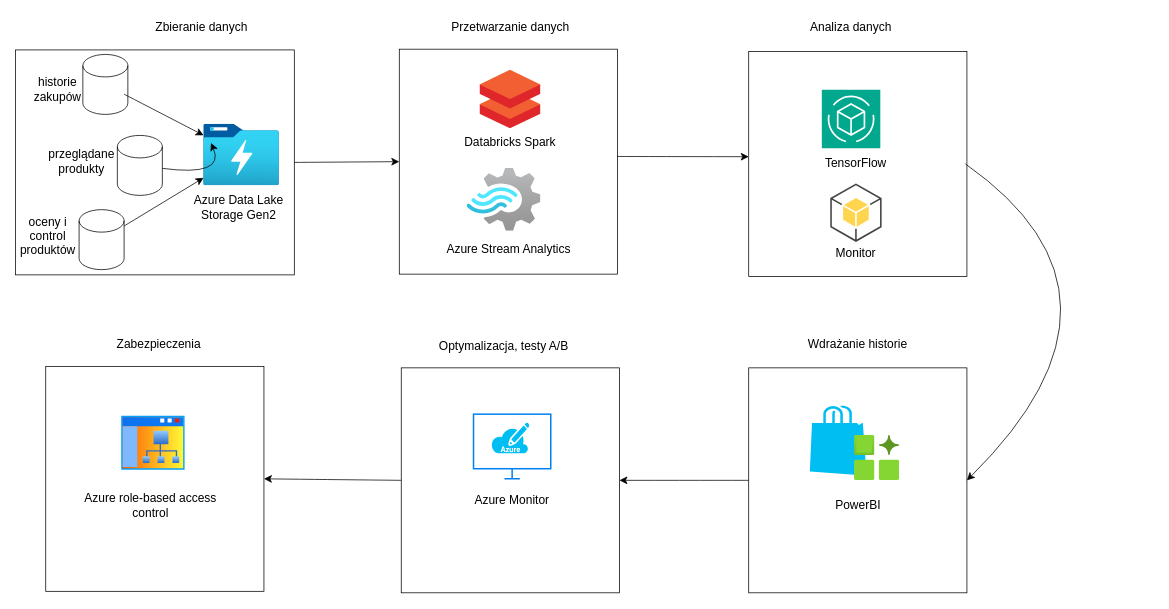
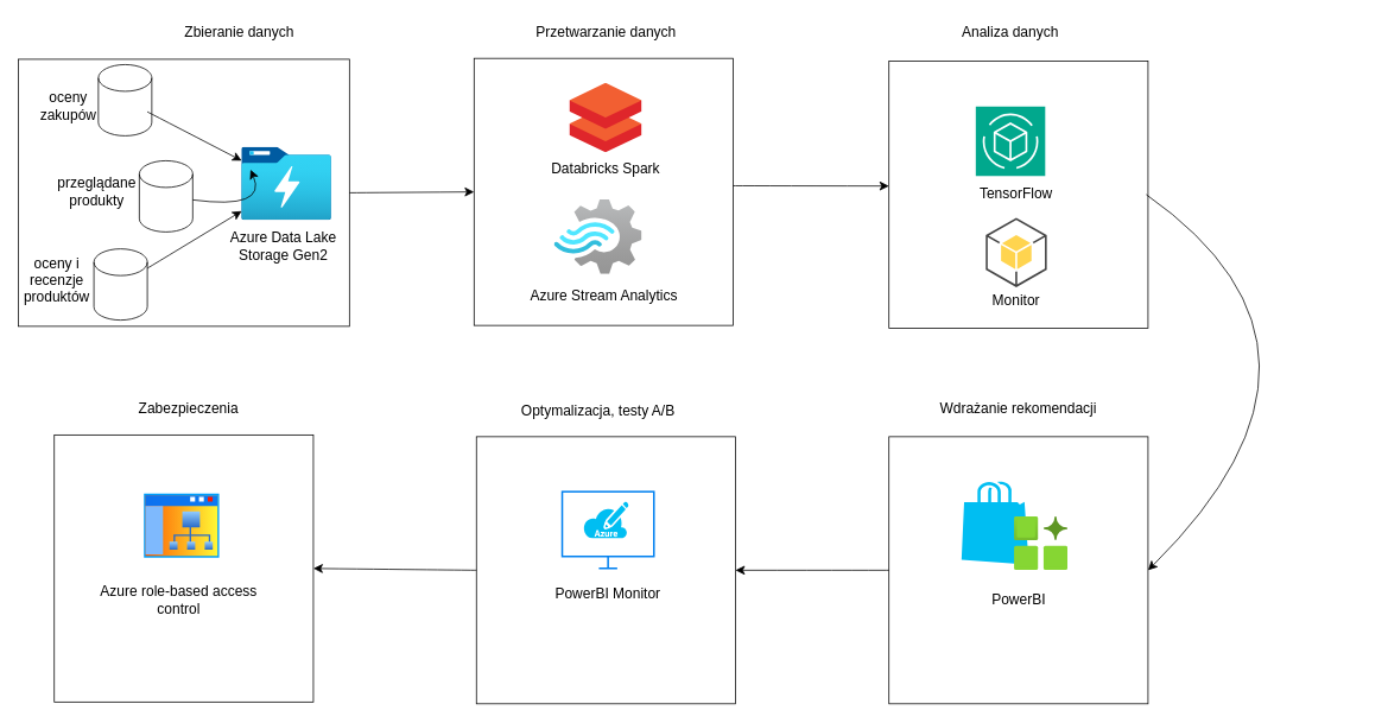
- <mxCell id="22" value="historie zakupów" style="text;strokeColor=none;fillColor=none;html=1;align=center;verticalAlign=middle;whiteSpace=wrap;rounded=0;fontSize=16;" vertex="1" parent="1"><mxGeometry x="33" y="109" width="87" height="17" as="geometry" /></mxCell>
+ <mxCell id="22" value="oceny zakupów" style="text;strokeColor=none;fillColor=none;html=1;align=center;verticalAlign=middle;whiteSpace=wrap;rounded=0;fontSize=16;" vertex="1" parent="1"><mxGeometry x="33" y="109" width="87" height="17" as="geometry" /></mxCell>
- <mxCell id="24" value="oceny i control produktów" style="text;strokeColor=none;fillColor=none;html=1;align=center;verticalAlign=middle;whiteSpace=wrap;rounded=0;fontSize=16;" vertex="1" parent="1"><mxGeometry x="20" y="306" width="87" height="16" as="geometry" /></mxCell>
+ <mxCell id="24" value="oceny i recenzje produktów" style="text;strokeColor=none;fillColor=none;html=1;align=center;verticalAlign=middle;whiteSpace=wrap;rounded=0;fontSize=16;" vertex="1" parent="1"><mxGeometry x="20" y="306" width="87" height="16" as="geometry" /></mxCell>
- <mxCell id="32" value="Wdrażanie historie" style="text;strokeColor=none;fillColor=none;html=1;align=center;verticalAlign=middle;whiteSpace=wrap;rounded=0;fontSize=16;" vertex="1" parent="1"><mxGeometry x="1047" y="443" width="193" height="30" as="geometry" /></mxCell>
+ <mxCell id="32" value="Wdrażanie rekomendacji" style="text;strokeColor=none;fillColor=none;html=1;align=center;verticalAlign=middle;whiteSpace=wrap;rounded=0;fontSize=16;" vertex="1" parent="1"><mxGeometry x="1047" y="443" width="193" height="30" as="geometry" /></mxCell>
- <mxCell id="38" value="Azure Monitor" style="text;strokeColor=none;fillColor=none;html=1;align=center;verticalAlign=middle;whiteSpace=wrap;rounded=0;fontSize=16;" vertex="1" parent="1"><mxGeometry x="586" y="651" width="193" height="30" as="geometry" /></mxCell>
+ <mxCell id="38" value="PowerBI Monitor" style="text;strokeColor=none;fillColor=none;html=1;align=center;verticalAlign=middle;whiteSpace=wrap;rounded=0;fontSize=16;" vertex="1" parent="1"><mxGeometry x="586" y="651" width="193" height="30" as="geometry" /></mxCell>
